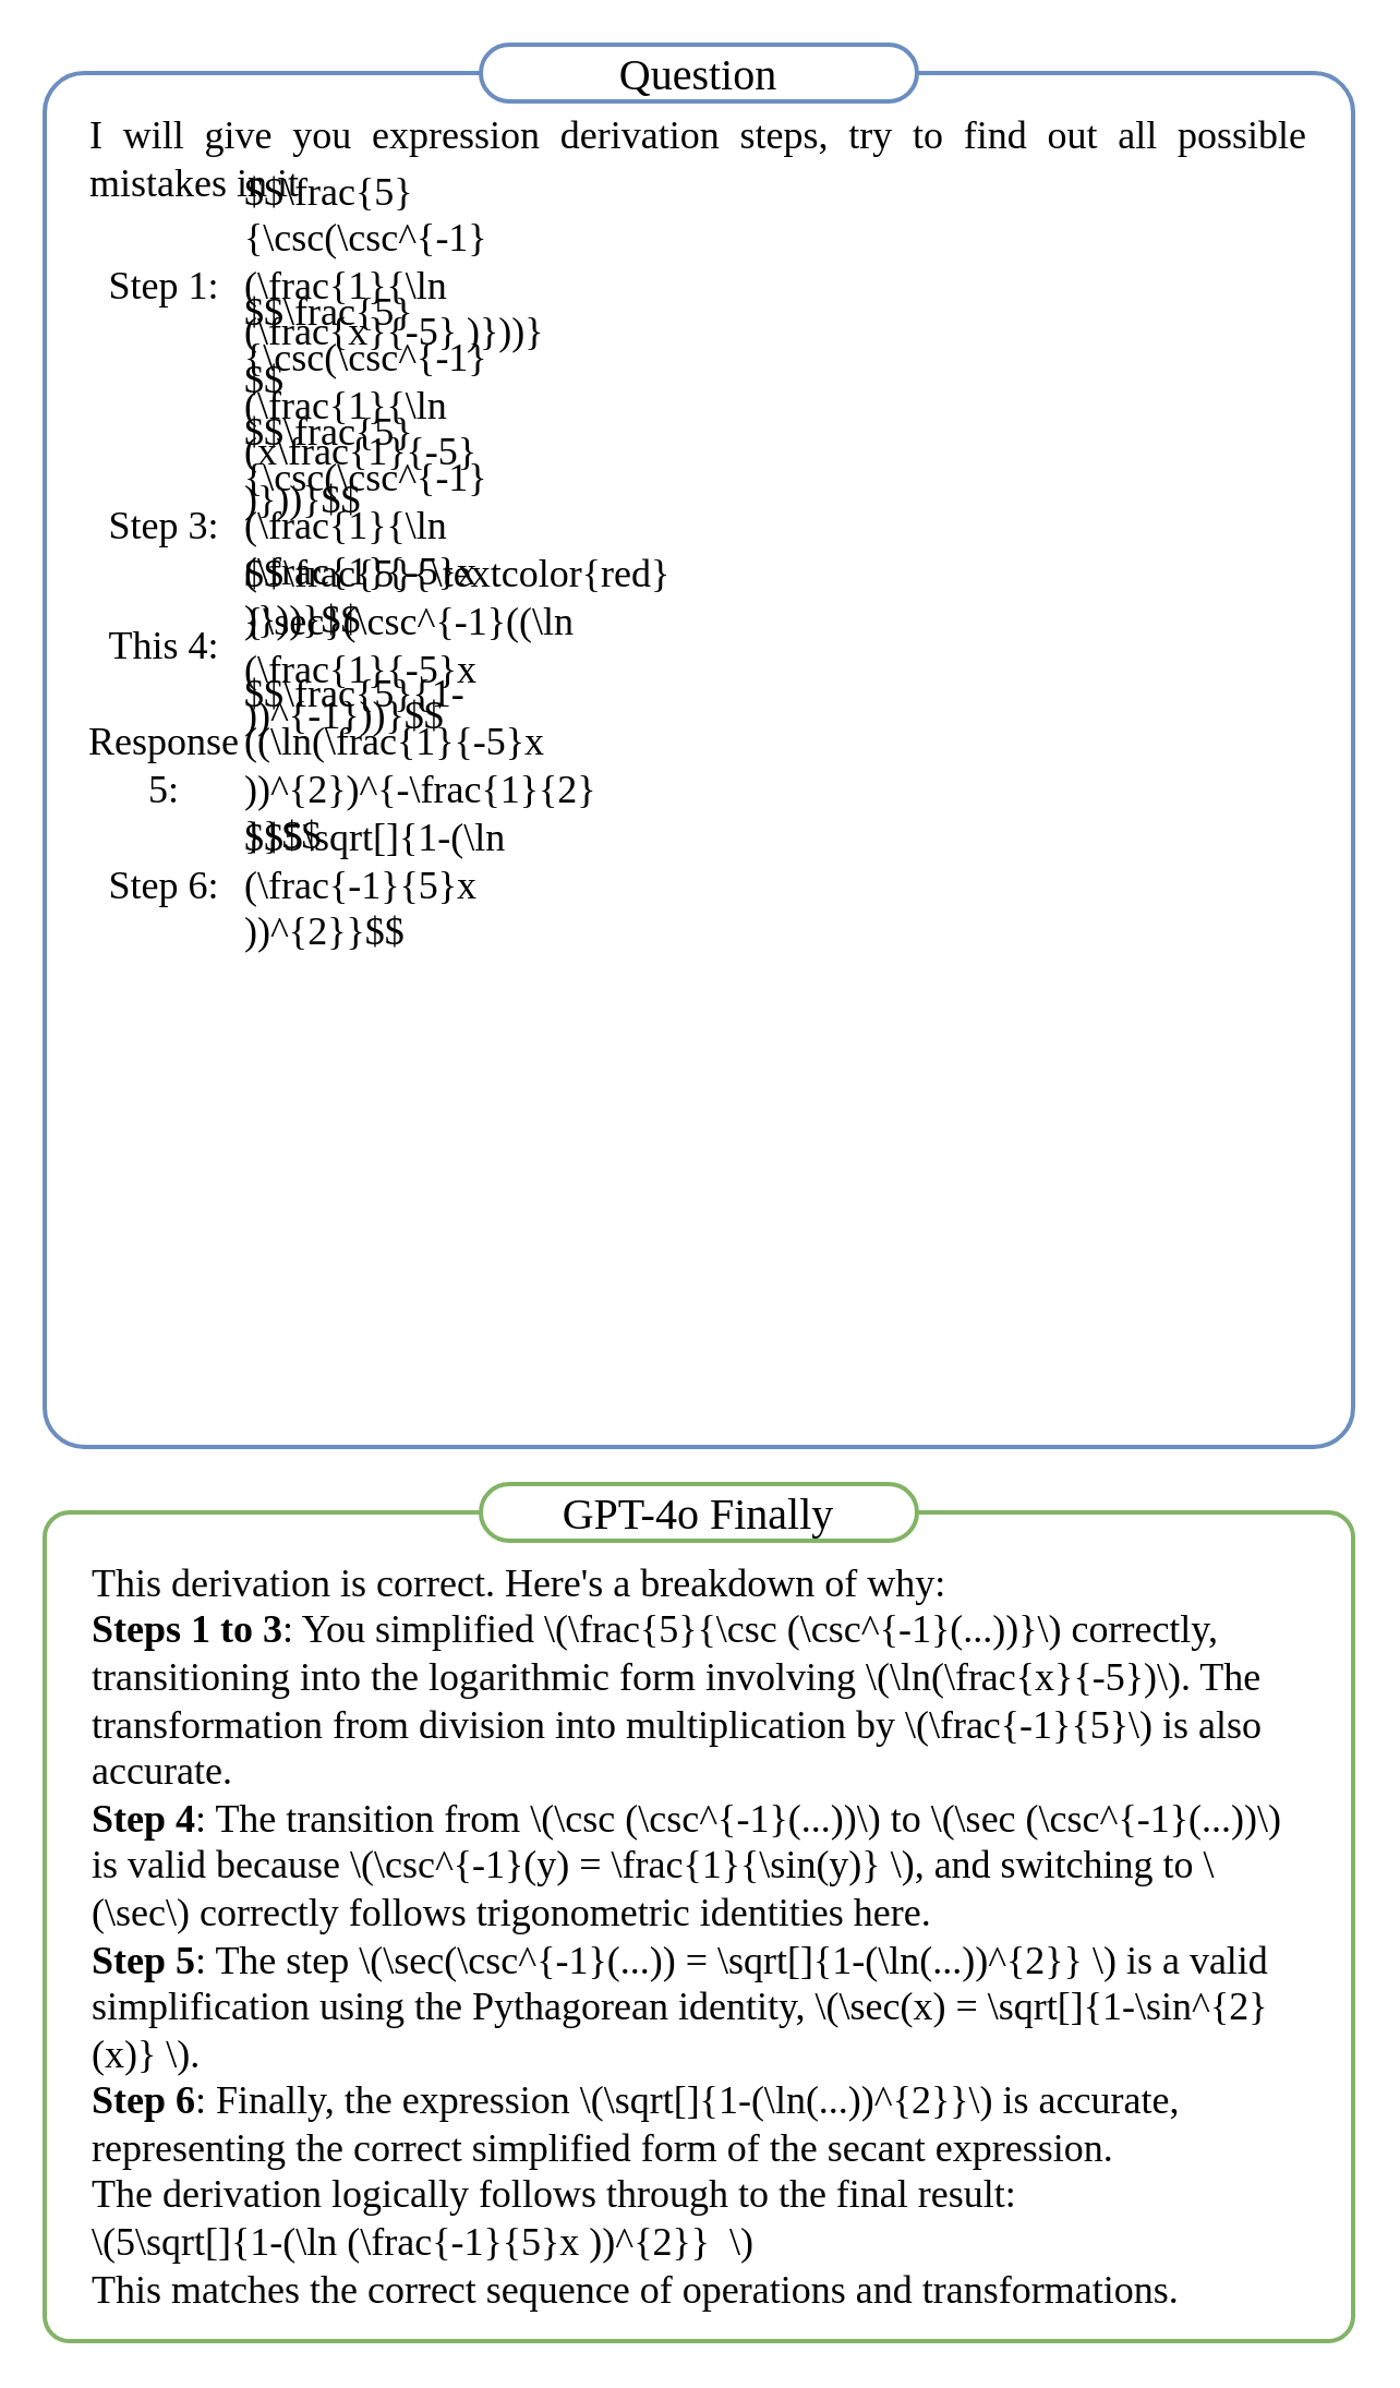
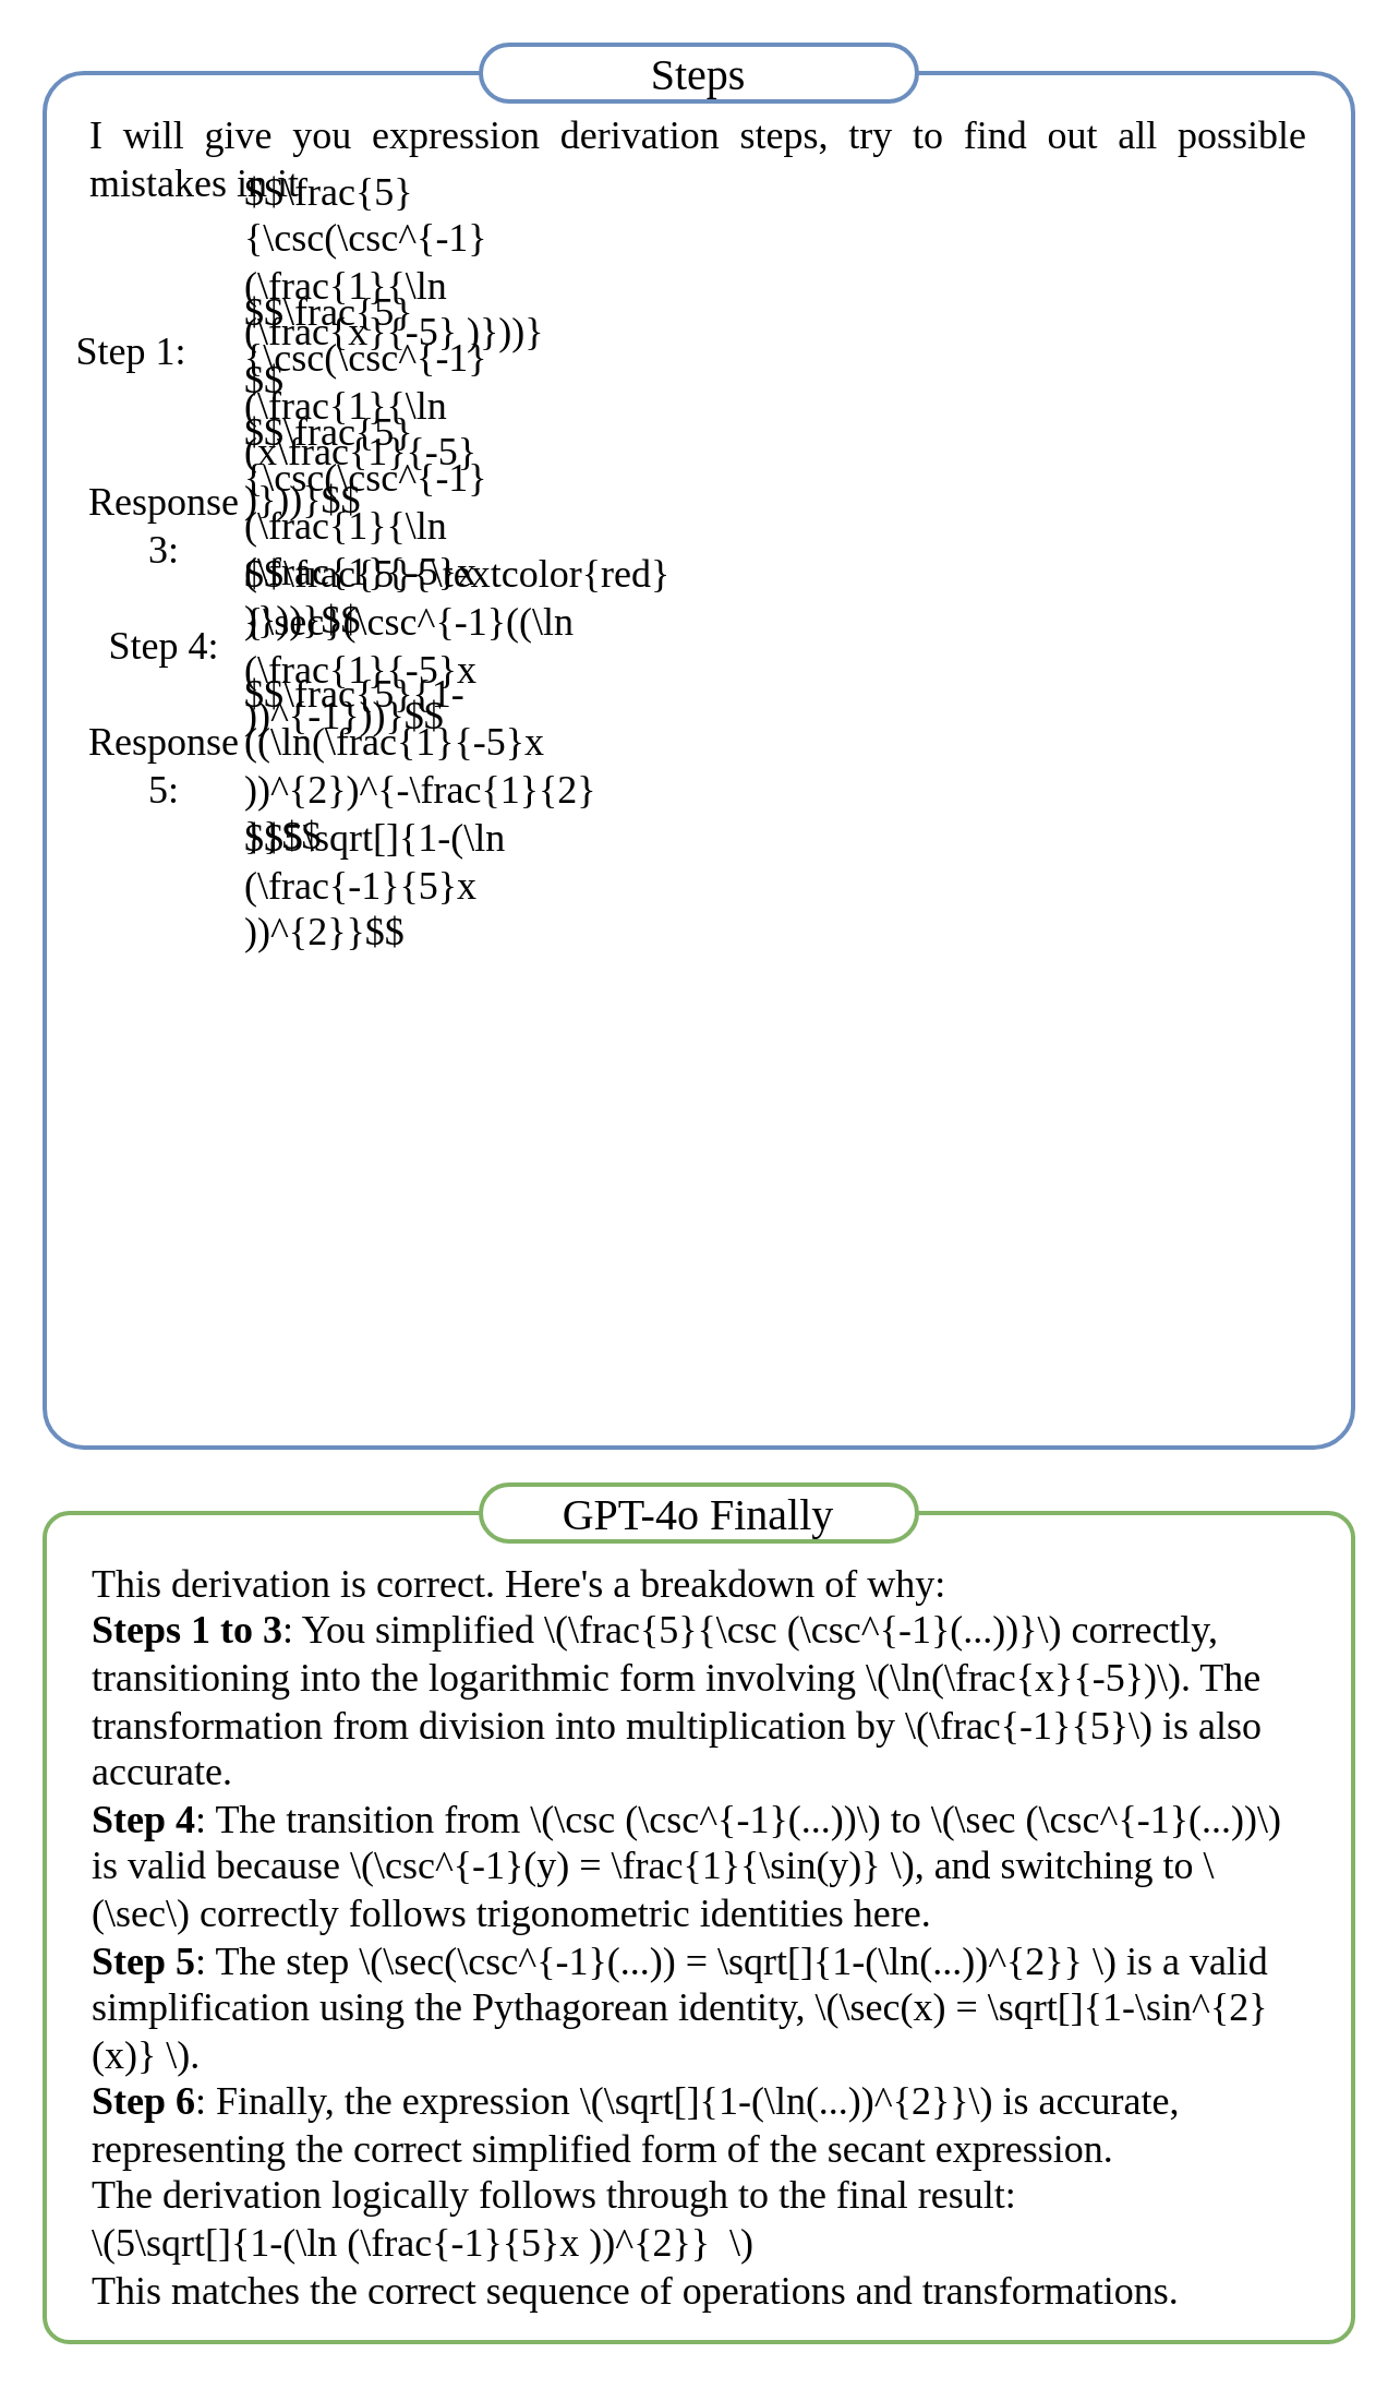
- <mxCell id="12" value="&lt;font face=&quot;Times New Roman&quot; style=&quot;font-size: 20px;&quot;&gt;Question&lt;/font&gt;" style="rounded=1;whiteSpace=wrap;html=1;arcSize=50;strokeWidth=2;fillColor=default;strokeColor=#6c8ebf;" vertex="1" parent="1"><mxGeometry x="220" y="20" width="200" height="26" as="geometry" /></mxCell>
+ <mxCell id="12" value="&lt;font face=&quot;Times New Roman&quot; style=&quot;font-size: 20px;&quot;&gt;Steps&lt;/font&gt;" style="rounded=1;whiteSpace=wrap;html=1;arcSize=50;strokeWidth=2;fillColor=default;strokeColor=#6c8ebf;" vertex="1" parent="1"><mxGeometry x="220" y="20" width="200" height="26" as="geometry" /></mxCell>
- <mxCell id="11" value="Step 1:" style="text;align=center;verticalAlign=middle;rounded=0;whiteSpace=wrap;html=1;fontFamily=Times New Roman;fontSize=18;fontStyle=0" vertex="1" parent="1"><mxGeometry x="40" y="103" width="70" height="55" as="geometry" /></mxCell>
+ <mxCell id="11" value="Step 1:" style="text;align=center;verticalAlign=middle;rounded=0;whiteSpace=wrap;html=1;fontFamily=Times New Roman;fontSize=18;fontStyle=0" vertex="1" parent="1"><mxGeometry x="25" y="133" width="70" height="55" as="geometry" /></mxCell>
- <mxCell id="17" value="Step 3:" style="text;align=center;verticalAlign=middle;rounded=0;whiteSpace=wrap;html=1;fontFamily=Times New Roman;fontSize=18;fontStyle=0" vertex="1" parent="1"><mxGeometry x="40" y="213" width="70" height="55" as="geometry" /></mxCell>
+ <mxCell id="17" value="Response 3:" style="text;align=center;verticalAlign=middle;rounded=0;whiteSpace=wrap;html=1;fontFamily=Times New Roman;fontSize=18;fontStyle=0" vertex="1" parent="1"><mxGeometry x="40" y="213" width="70" height="55" as="geometry" /></mxCell>
- <mxCell id="16" value="This 4:" style="text;align=center;verticalAlign=middle;rounded=0;whiteSpace=wrap;html=1;fontFamily=Times New Roman;fontSize=18;fontStyle=0" vertex="1" parent="1"><mxGeometry x="40" y="268" width="70" height="55" as="geometry" /></mxCell>
+ <mxCell id="16" value="Step 4:" style="text;align=center;verticalAlign=middle;rounded=0;whiteSpace=wrap;html=1;fontFamily=Times New Roman;fontSize=18;fontStyle=0" vertex="1" parent="1"><mxGeometry x="40" y="268" width="70" height="55" as="geometry" /></mxCell>
- <mxCell id="14" value="Step 6:" style="text;align=center;verticalAlign=middle;rounded=0;whiteSpace=wrap;html=1;fontFamily=Times New Roman;fontSize=18;fontStyle=0" vertex="1" parent="1"><mxGeometry x="40" y="378" width="70" height="55" as="geometry" /></mxCell>
